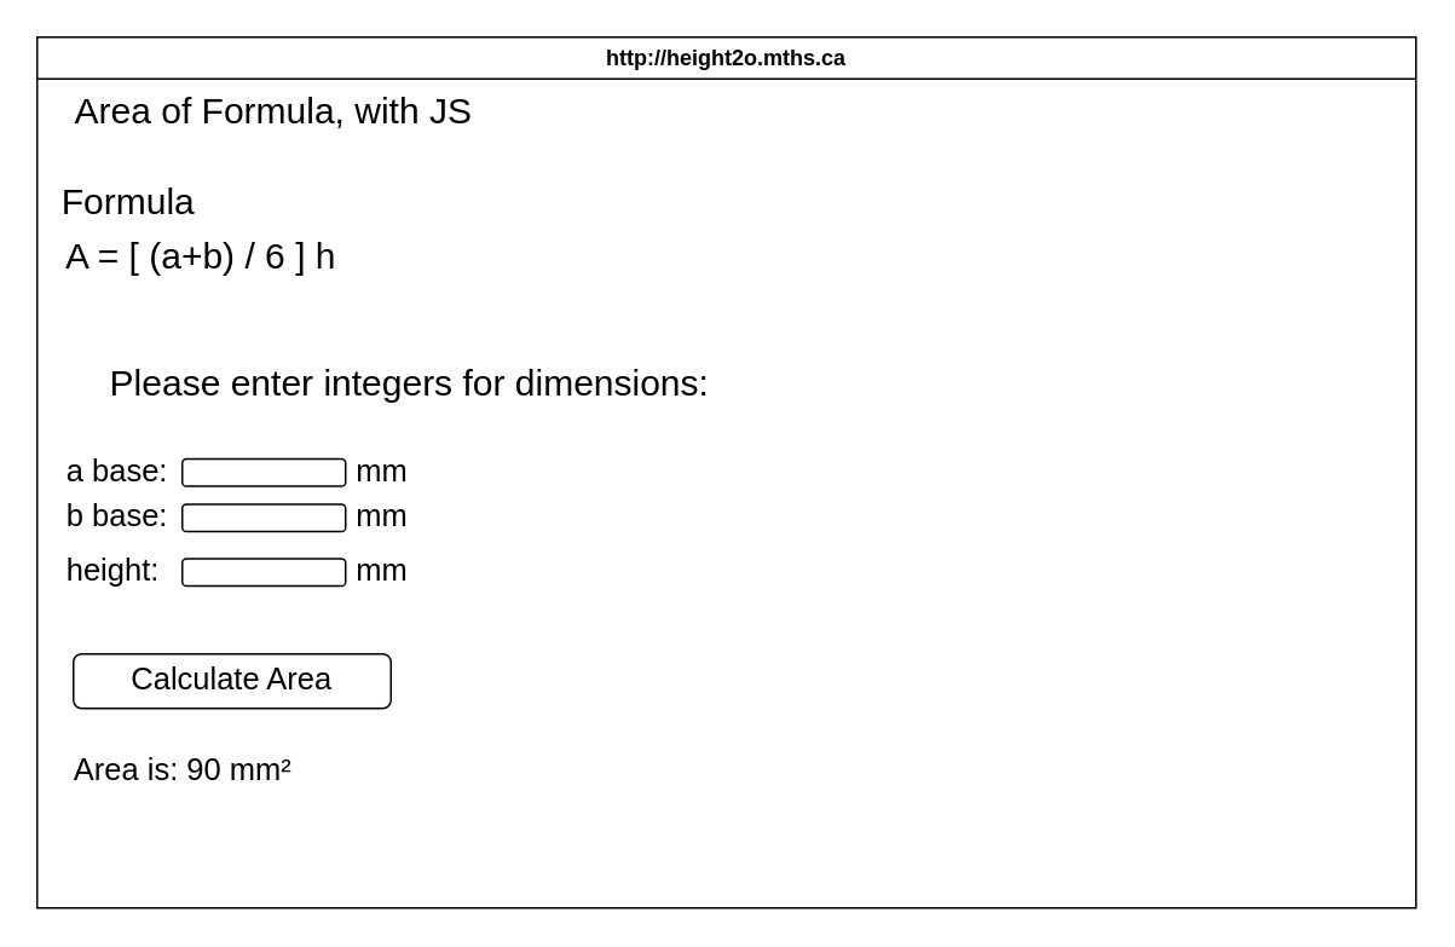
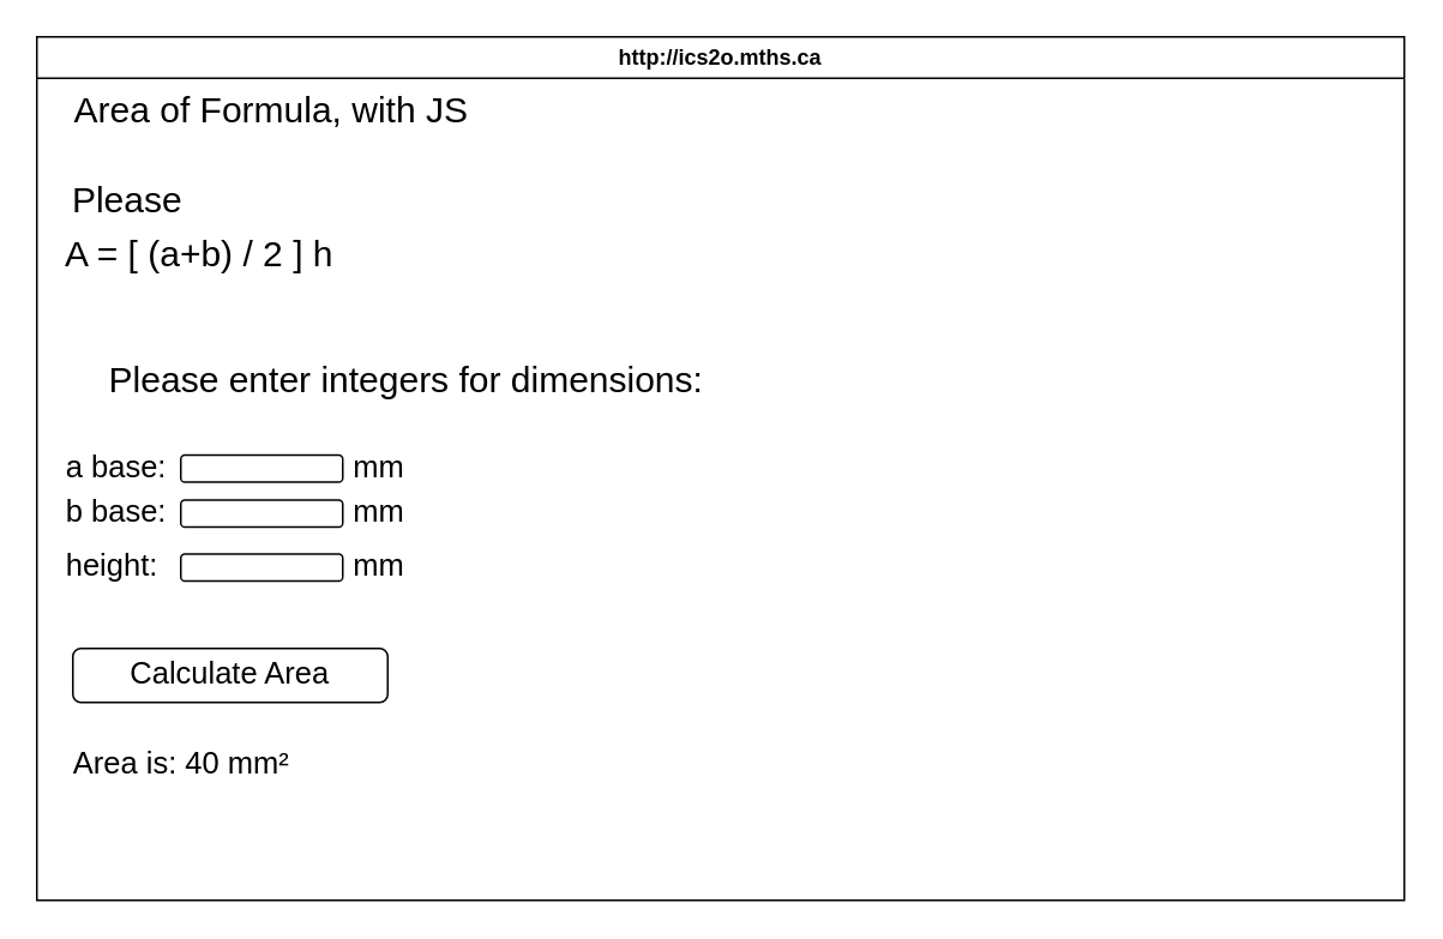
- <mxCell id="2" value="http://height2o.mths.ca" style="swimlane;whiteSpace=wrap;html=1;align=center;" parent="1" vertex="1"><mxGeometry x="20" y="20" width="760" height="480" as="geometry" /></mxCell>
+ <mxCell id="2" value="http://ics2o.mths.ca" style="swimlane;whiteSpace=wrap;html=1;align=center;" parent="1" vertex="1"><mxGeometry x="20" y="20" width="760" height="480" as="geometry" /></mxCell>
- <mxCell id="4" value="Formula" style="text;html=1;align=center;verticalAlign=middle;resizable=0;points=[];autosize=1;strokeColor=none;fillColor=none;fontSize=20;" vertex="1" parent="2"><mxGeometry y="70" width="100" height="40" as="geometry" /></mxCell>
+ <mxCell id="4" value="Please" style="text;html=1;align=center;verticalAlign=middle;resizable=0;points=[];autosize=1;strokeColor=none;fillColor=none;fontSize=20;" vertex="1" parent="2"><mxGeometry y="70" width="100" height="40" as="geometry" /></mxCell>
- <mxCell id="5" value="A = [ (a+b) / 6 ] h" style="text;html=1;align=center;verticalAlign=middle;resizable=0;points=[];autosize=1;strokeColor=none;fillColor=none;fontSize=20;" vertex="1" parent="2"><mxGeometry y="100" width="180" height="40" as="geometry" /></mxCell>
+ <mxCell id="5" value="A = [ (a+b) / 2 ] h" style="text;html=1;align=center;verticalAlign=middle;resizable=0;points=[];autosize=1;strokeColor=none;fillColor=none;fontSize=20;" vertex="1" parent="2"><mxGeometry y="100" width="180" height="40" as="geometry" /></mxCell>
- <mxCell id="14" value="Area is: 90 mm²" style="text;html=1;align=center;verticalAlign=middle;resizable=0;points=[];autosize=1;strokeColor=none;fillColor=none;fontSize=17;" vertex="1" parent="2"><mxGeometry x="10" y="390" width="140" height="30" as="geometry" /></mxCell>
+ <mxCell id="14" value="Area is: 40 mm²" style="text;html=1;align=center;verticalAlign=middle;resizable=0;points=[];autosize=1;strokeColor=none;fillColor=none;fontSize=17;" vertex="1" parent="2"><mxGeometry x="10" y="390" width="140" height="30" as="geometry" /></mxCell>
